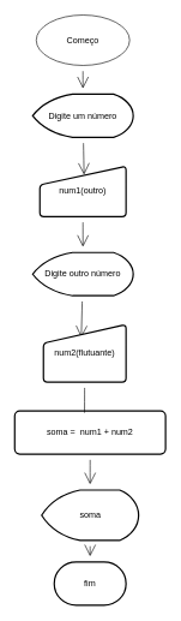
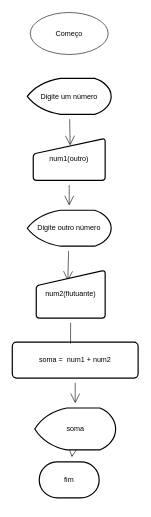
- <mxCell id="4" style="edgeStyle=none;curved=1;rounded=0;orthogonalLoop=1;jettySize=auto;html=1;endArrow=open;startSize=14;endSize=14;sourcePerimeterSpacing=8;targetPerimeterSpacing=8;" edge="1" parent="1" source="5" target="3"><mxGeometry relative="1" as="geometry" /></mxCell>
- <mxCell id="16" value="fim" style="strokeWidth=2;html=1;shape=mxgraph.flowchart.terminator;whiteSpace=wrap;" vertex="1" parent="1"><mxGeometry x="75" y="780" width="100" height="60" as="geometry" /></mxCell>
+ <mxCell id="16" value="fim" style="strokeWidth=2;html=1;shape=mxgraph.flowchart.terminator;whiteSpace=wrap;" vertex="1" parent="1"><mxGeometry x="65" y="770" width="100" height="60" as="geometry" /></mxCell>
